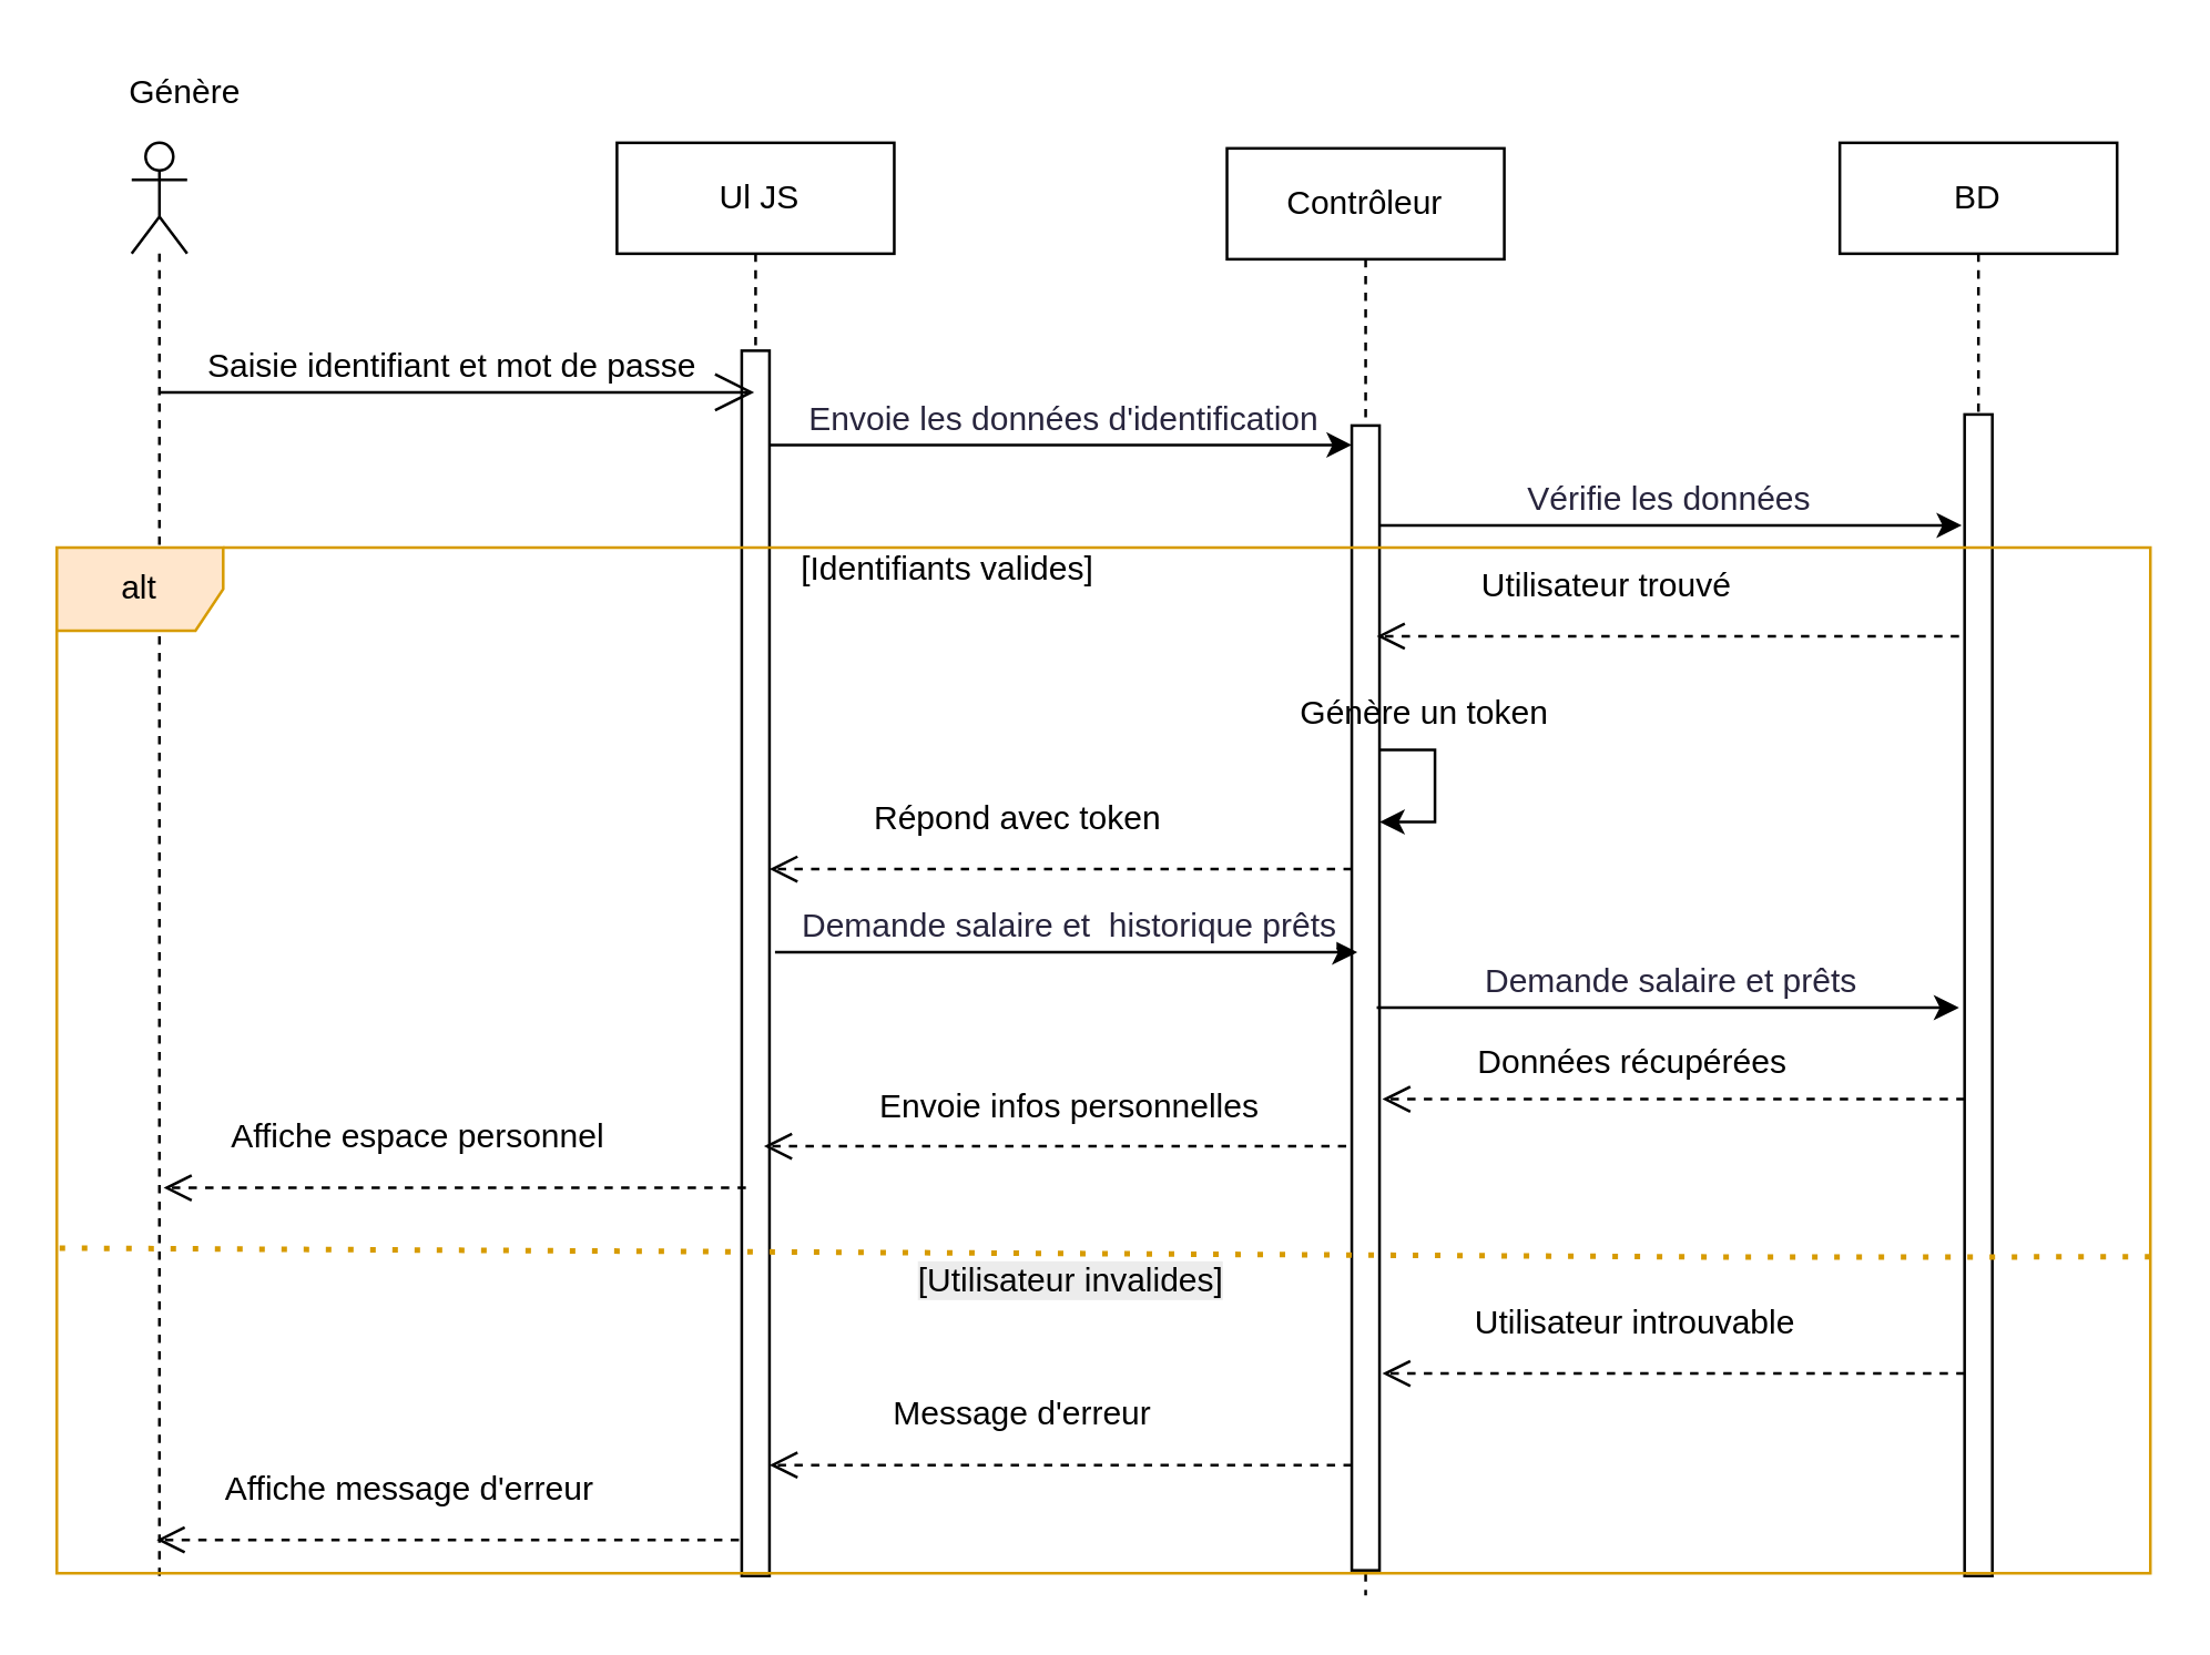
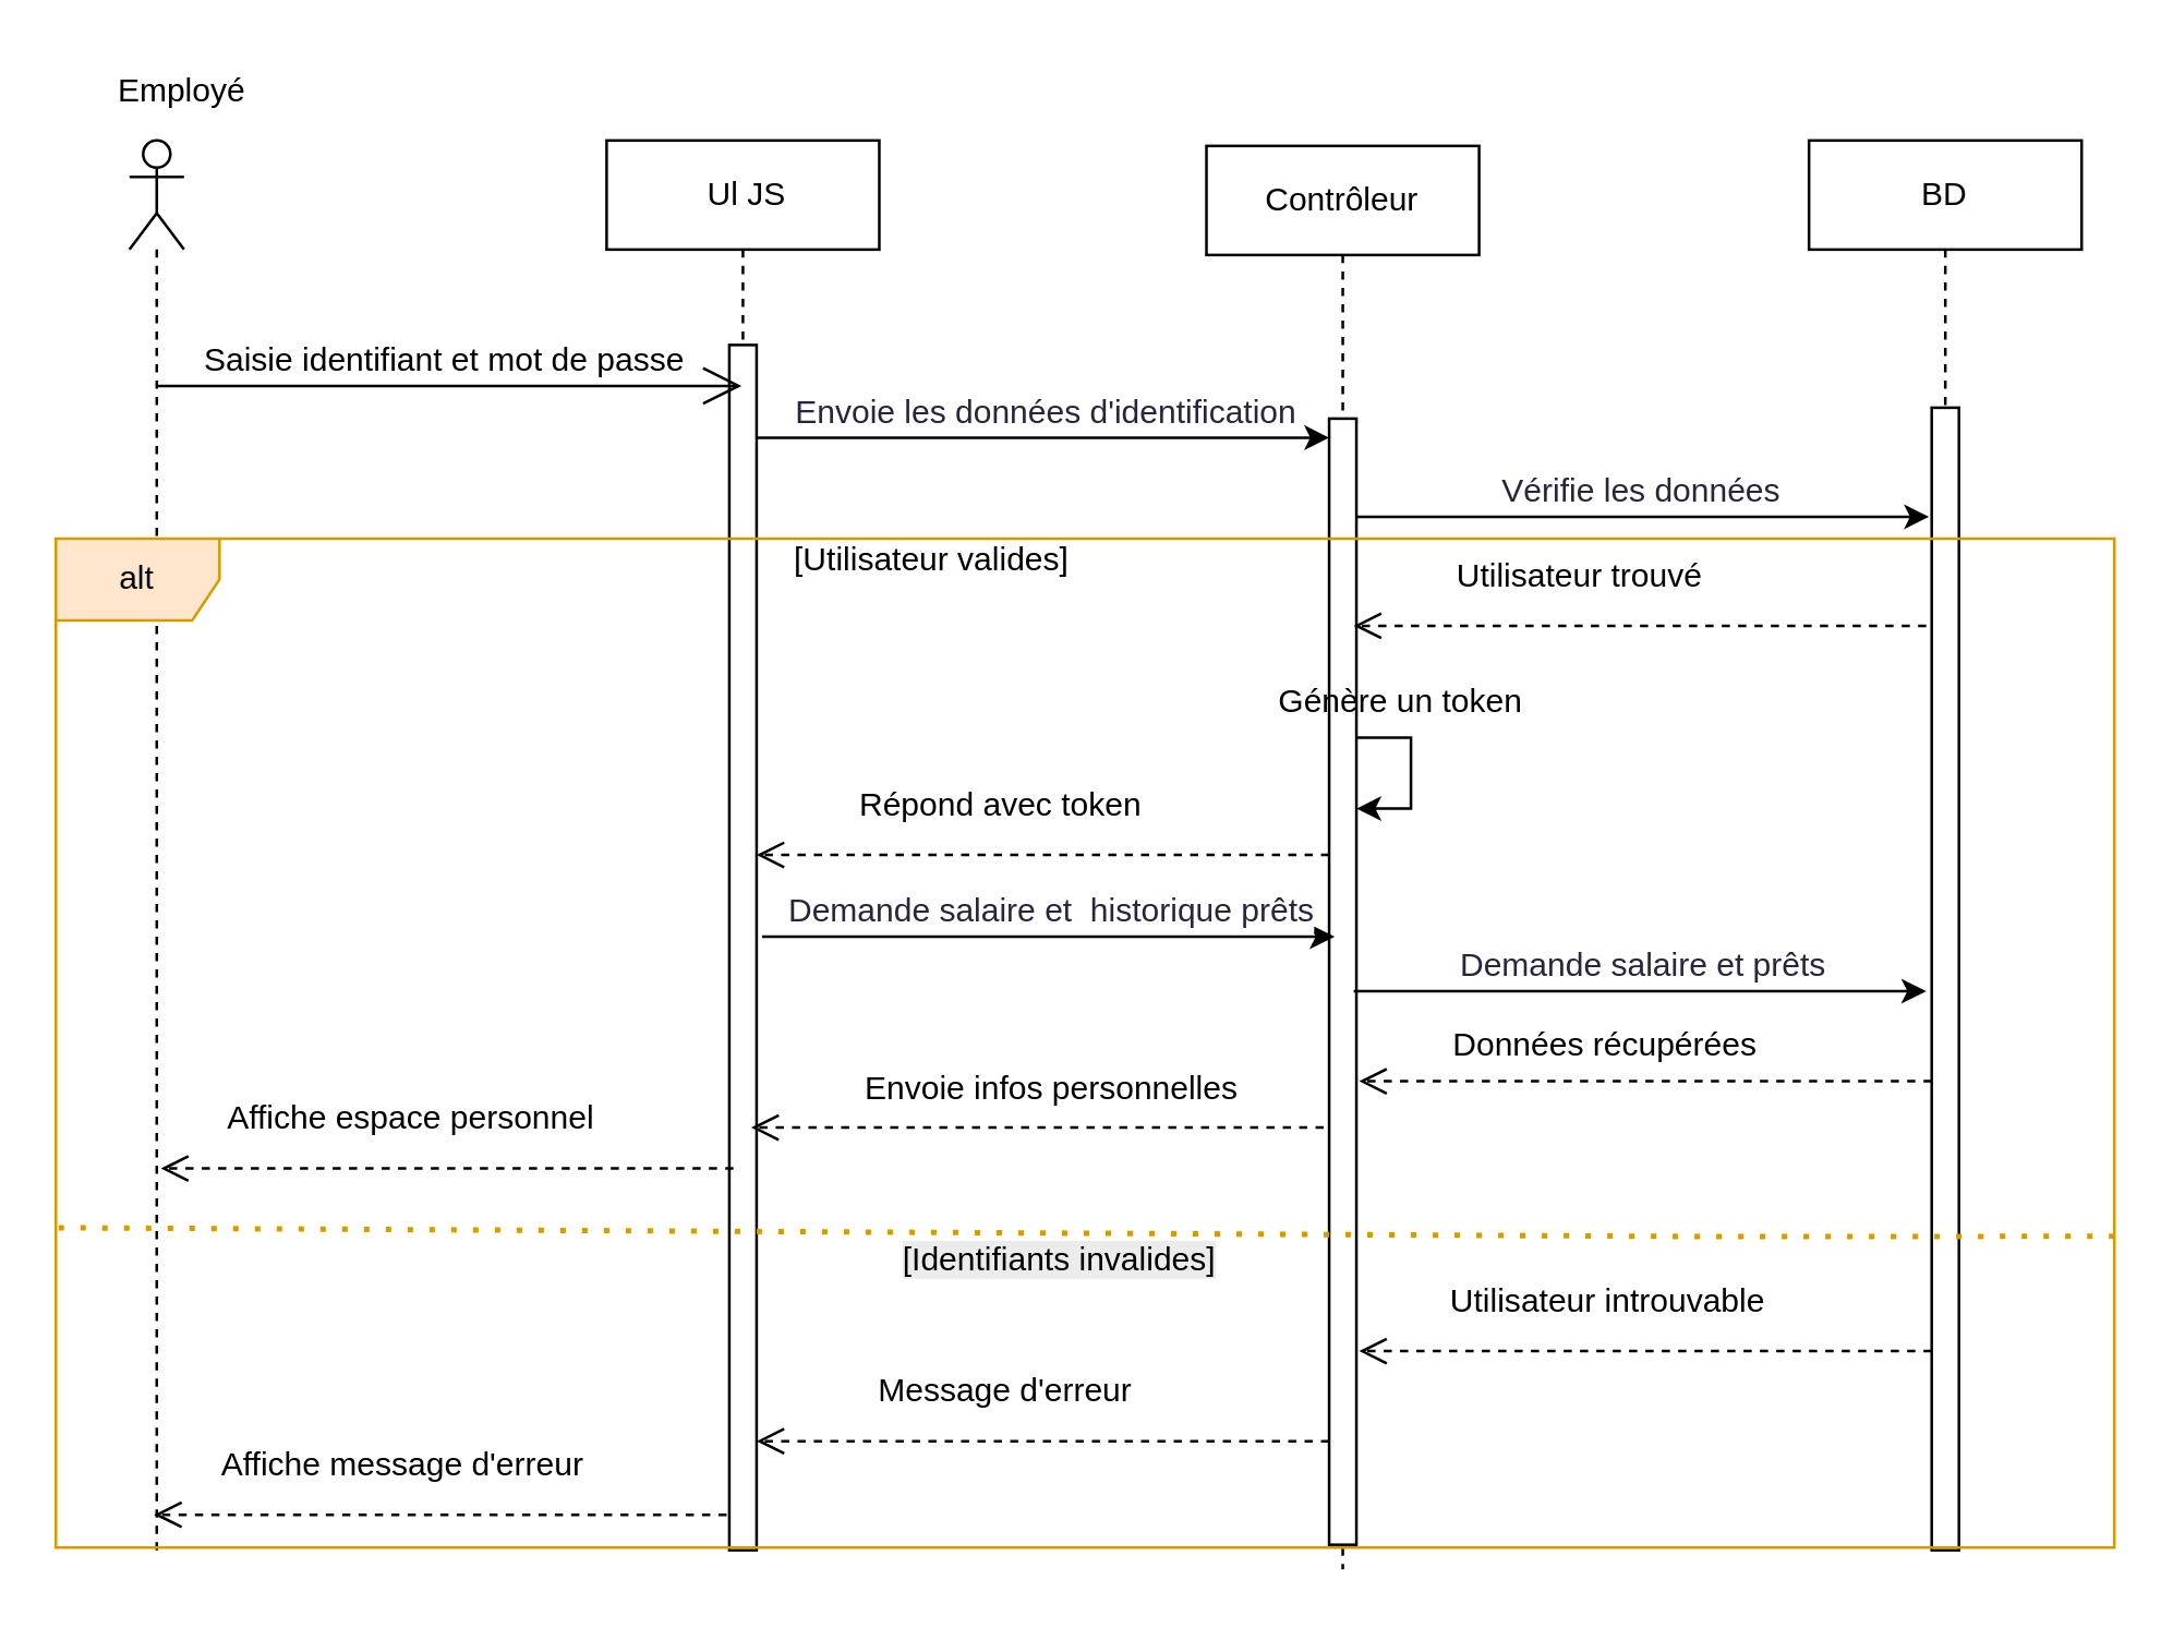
- <mxCell id="3" value="Génère" style="text;html=1;align=center;verticalAlign=middle;resizable=0;points=[];autosize=1;strokeColor=none;fillColor=none;" vertex="1" parent="1"><mxGeometry x="33" y="20" width="65" height="26" as="geometry" /></mxCell>
+ <mxCell id="3" value="Employé" style="text;html=1;align=center;verticalAlign=middle;resizable=0;points=[];autosize=1;strokeColor=none;fillColor=none;" vertex="1" parent="1"><mxGeometry x="33" y="20" width="65" height="26" as="geometry" /></mxCell>
- <mxCell id="20" value="[Identifiants valides]" style="text;html=1;align=center;verticalAlign=middle;resizable=0;points=[];autosize=1;strokeColor=none;fillColor=none;" vertex="1" parent="1"><mxGeometry x="279" y="192" width="123" height="26" as="geometry" /></mxCell>
+ <mxCell id="20" value="[Utilisateur valides]" style="text;html=1;align=center;verticalAlign=middle;resizable=0;points=[];autosize=1;strokeColor=none;fillColor=none;" vertex="1" parent="1"><mxGeometry x="279" y="192" width="123" height="26" as="geometry" /></mxCell>
- <mxCell id="26" value="&lt;span style=&quot;color: rgb(0, 0, 0); font-family: Helvetica; font-size: 12px; font-style: normal; font-variant-ligatures: normal; font-variant-caps: normal; font-weight: 400; letter-spacing: normal; orphans: 2; text-align: center; text-indent: 0px; text-transform: none; widows: 2; word-spacing: 0px; -webkit-text-stroke-width: 0px; white-space: nowrap; background-color: rgb(236, 236, 236); text-decoration-thickness: initial; text-decoration-style: initial; text-decoration-color: initial; float: none; display: inline !important;&quot;&gt;[Utilisateur invalides]&lt;/span&gt;" style="text;whiteSpace=wrap;html=1;" vertex="1" parent="1"><mxGeometry x="329" y="448" width="133" height="36" as="geometry" /></mxCell>
+ <mxCell id="26" value="&lt;span style=&quot;color: rgb(0, 0, 0); font-family: Helvetica; font-size: 12px; font-style: normal; font-variant-ligatures: normal; font-variant-caps: normal; font-weight: 400; letter-spacing: normal; orphans: 2; text-align: center; text-indent: 0px; text-transform: none; widows: 2; word-spacing: 0px; -webkit-text-stroke-width: 0px; white-space: nowrap; background-color: rgb(236, 236, 236); text-decoration-thickness: initial; text-decoration-style: initial; text-decoration-color: initial; float: none; display: inline !important;&quot;&gt;[Identifiants invalides]&lt;/span&gt;" style="text;whiteSpace=wrap;html=1;" vertex="1" parent="1"><mxGeometry x="329" y="448" width="133" height="36" as="geometry" /></mxCell>
